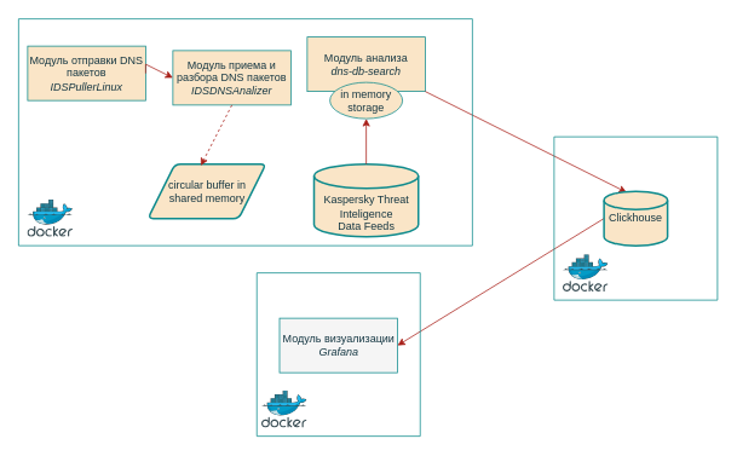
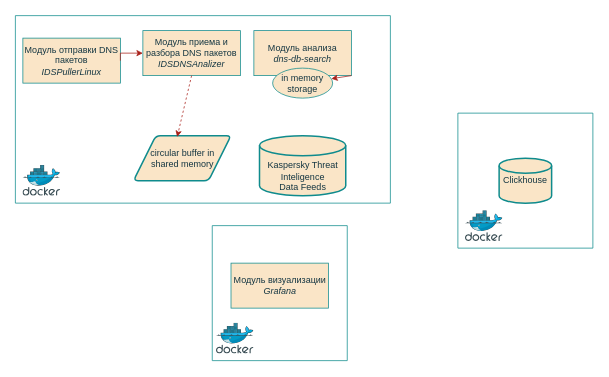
- <mxCell id="3" value="Модуль приема и разбора DNS пакетов&lt;br&gt;&lt;i&gt;IDSDNSAnalizer&lt;/i&gt;" style="rounded=0;whiteSpace=wrap;html=1;fontStyle=0;labelBackgroundColor=none;fillColor=#FAE5C7;strokeColor=#0F8B8D;fontColor=#143642;" vertex="1" parent="1"><mxGeometry x="190" y="55" width="130" height="60" as="geometry" /></mxCell>
+ <mxCell id="3" value="Модуль приема и разбора DNS пакетов&lt;br&gt;&lt;i&gt;IDSDNSAnalizer&lt;/i&gt;" style="rounded=0;whiteSpace=wrap;html=1;fontStyle=0;labelBackgroundColor=none;fillColor=#FAE5C7;strokeColor=#0F8B8D;fontColor=#143642;" vertex="1" parent="1"><mxGeometry x="190" y="40" width="130" height="60" as="geometry" /></mxCell>
- <mxCell id="11" value="" style="endArrow=classic;html=1;rounded=0;exitX=1;exitY=1;exitDx=0;exitDy=0;entryX=0.354;entryY=0.019;entryDx=0;entryDy=0;entryPerimeter=0;labelBackgroundColor=none;fontColor=default;strokeColor=#A8201A;" edge="1" parent="1" source="4" target="18"><mxGeometry width="50" height="50" relative="1" as="geometry"><mxPoint x="330" y="180" as="sourcePoint" /><mxPoint x="380" y="130" as="targetPoint" /></mxGeometry></mxCell>
+ <mxCell id="11" value="" style="endArrow=classic;html=1;rounded=0;exitX=1;exitY=1;exitDx=0;exitDy=0;labelBackgroundColor=none;fontColor=default;strokeColor=#A8201A;" edge="1" parent="1" source="4" target="5"><mxGeometry width="50" height="50" relative="1" as="geometry"><mxPoint x="330" y="180" as="sourcePoint" /><mxPoint x="380" y="130" as="targetPoint" /></mxGeometry></mxCell>
- <mxCell id="10" value="" style="endArrow=classic;html=1;rounded=0;exitX=0.5;exitY=0;exitDx=0;exitDy=0;exitPerimeter=0;entryX=0.5;entryY=1;entryDx=0;entryDy=0;labelBackgroundColor=none;fontColor=default;strokeColor=#A8201A;" edge="1" parent="1" source="9" target="5"><mxGeometry width="50" height="50" relative="1" as="geometry"><mxPoint x="330" y="180" as="sourcePoint" /><mxPoint x="380" y="130" as="targetPoint" /></mxGeometry></mxCell>
- <mxCell id="7" value="circular buffer in &lt;br&gt;shared memory" style="shape=parallelogram;html=1;strokeWidth=2;perimeter=parallelogramPerimeter;whiteSpace=wrap;rounded=1;arcSize=12;size=0.23;labelBackgroundColor=none;fillColor=#FAE5C7;strokeColor=#0F8B8D;fontColor=#143642;" vertex="1" parent="1"><mxGeometry x="162.5" y="180" width="130" height="60" as="geometry" /></mxCell>
+ <mxCell id="7" value="circular buffer in &lt;br&gt;shared memory" style="shape=parallelogram;html=1;strokeWidth=2;perimeter=parallelogramPerimeter;whiteSpace=wrap;rounded=1;arcSize=12;size=0.23;labelBackgroundColor=none;fillColor=#FAE5C7;strokeColor=#0F8B8D;fontColor=#143642;" vertex="1" parent="1"><mxGeometry x="177.5" y="180" width="130" height="60" as="geometry" /></mxCell>
- <mxCell id="13" value="" style="endArrow=classic;html=1;rounded=0;exitX=0;exitY=0.5;exitDx=0;exitDy=0;exitPerimeter=0;entryX=1;entryY=0.5;entryDx=0;entryDy=0;labelBackgroundColor=none;fontColor=default;strokeColor=#A8201A;" edge="1" parent="1" source="18" target="12"><mxGeometry width="50" height="50" relative="1" as="geometry"><mxPoint x="330" y="180" as="sourcePoint" /><mxPoint x="380" y="130" as="targetPoint" /></mxGeometry></mxCell>
- <mxCell id="12" value="Модуль визуализации&lt;br&gt;&lt;i&gt;Grafana&lt;/i&gt;" style="rounded=0;whiteSpace=wrap;html=1;fontStyle=0;labelBackgroundColor=none;fillColor=#f5f5f5;strokeColor=#0F8B8D;fontColor=#143642;" vertex="1" parent="1"><mxGeometry x="307.5" y="350" width="130" height="60" as="geometry" /></mxCell>
+ <mxCell id="12" value="Модуль визуализации&lt;br&gt;&lt;i&gt;Grafana&lt;/i&gt;" style="rounded=0;whiteSpace=wrap;html=1;fontStyle=0;labelBackgroundColor=none;fillColor=#FAE5C7;strokeColor=#0F8B8D;fontColor=#143642;" vertex="1" parent="1"><mxGeometry x="307.5" y="350" width="130" height="60" as="geometry" /></mxCell>
